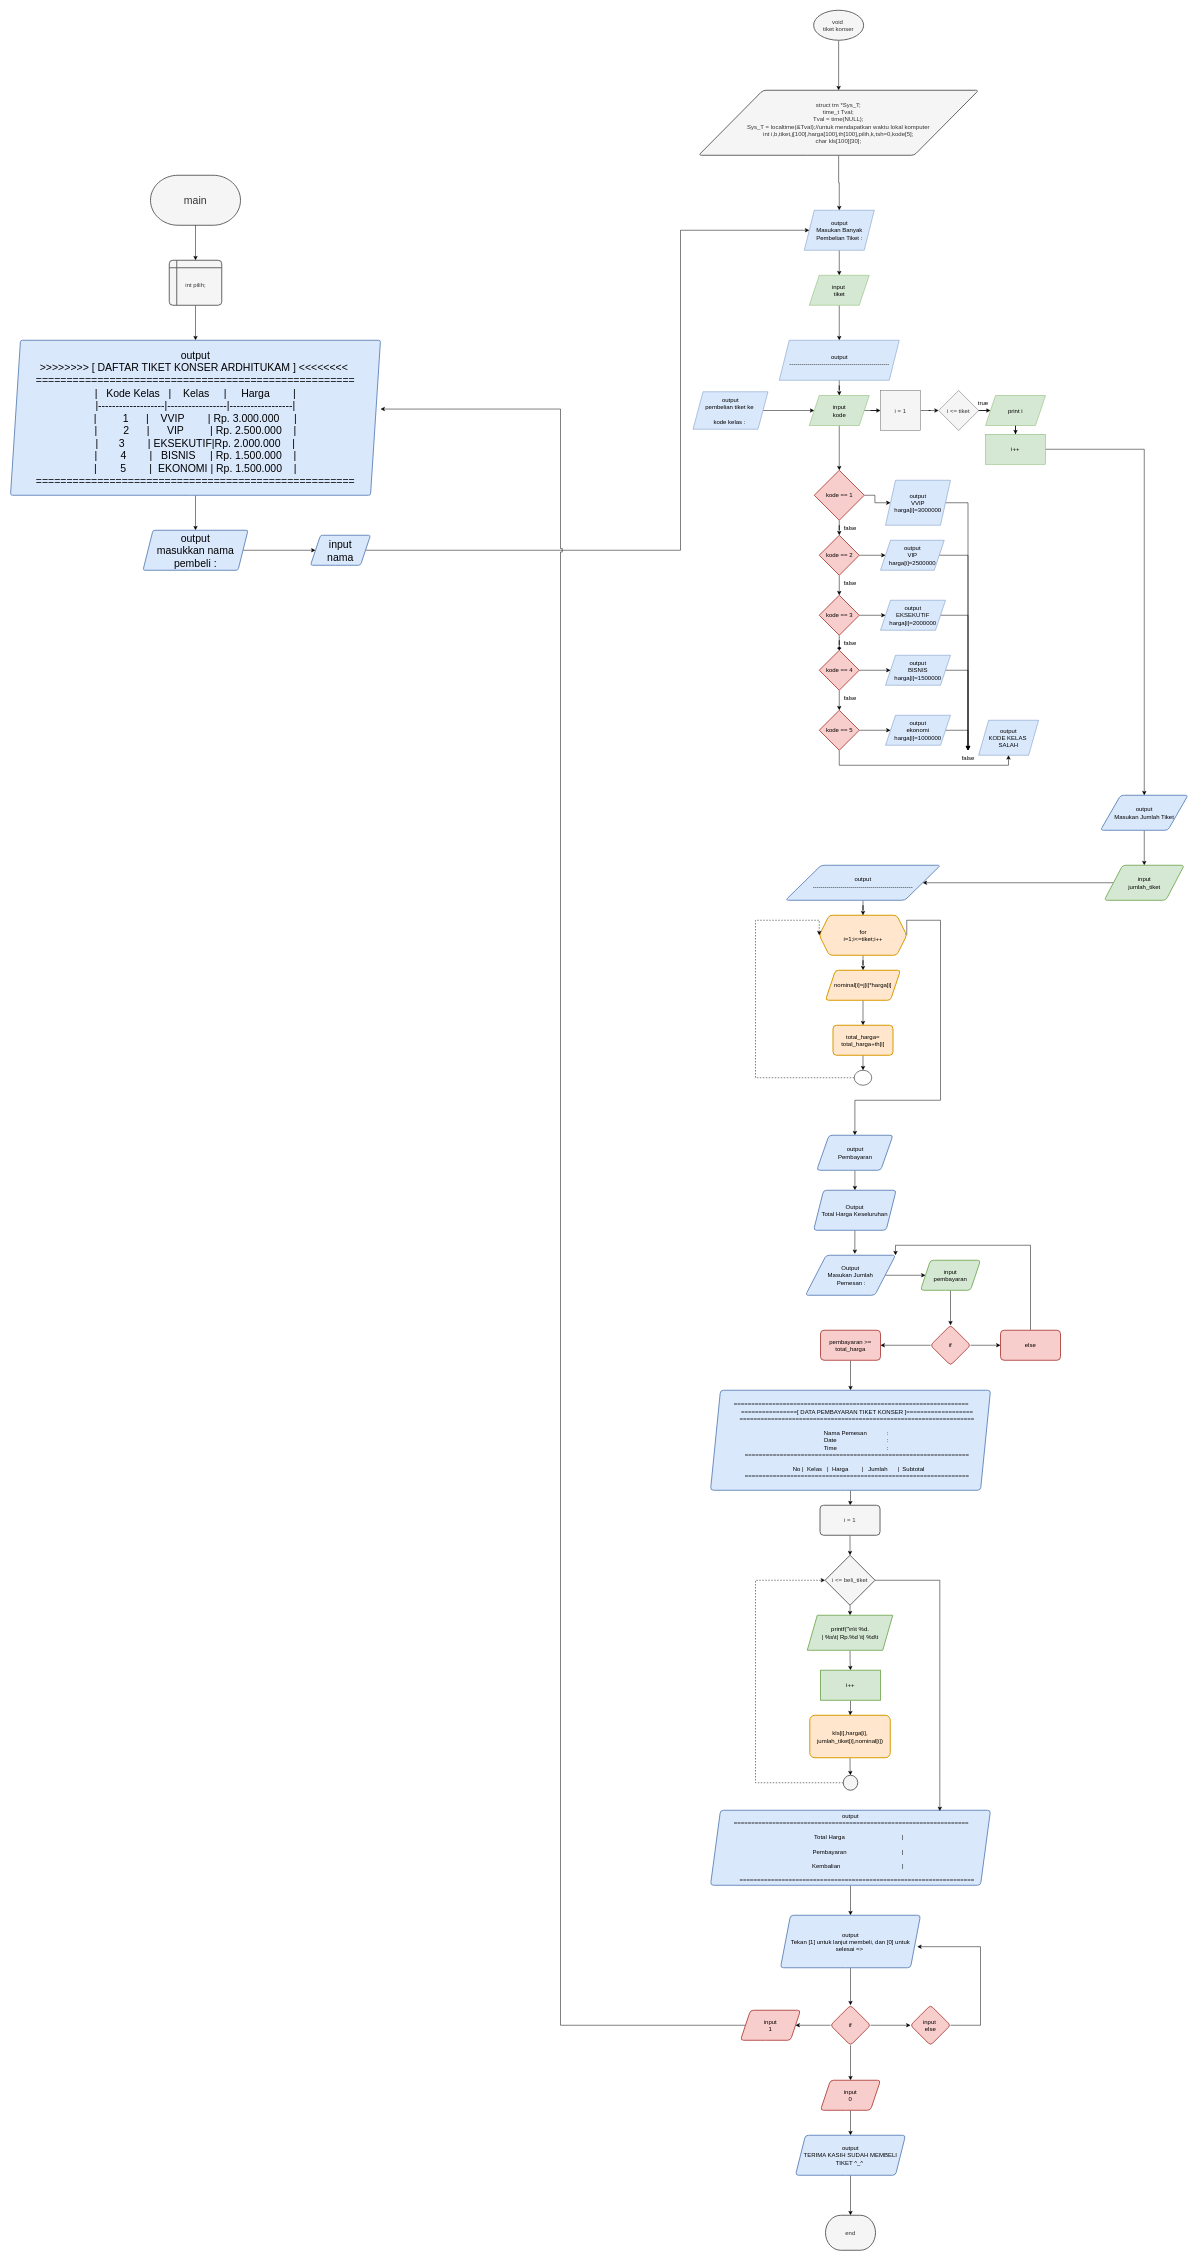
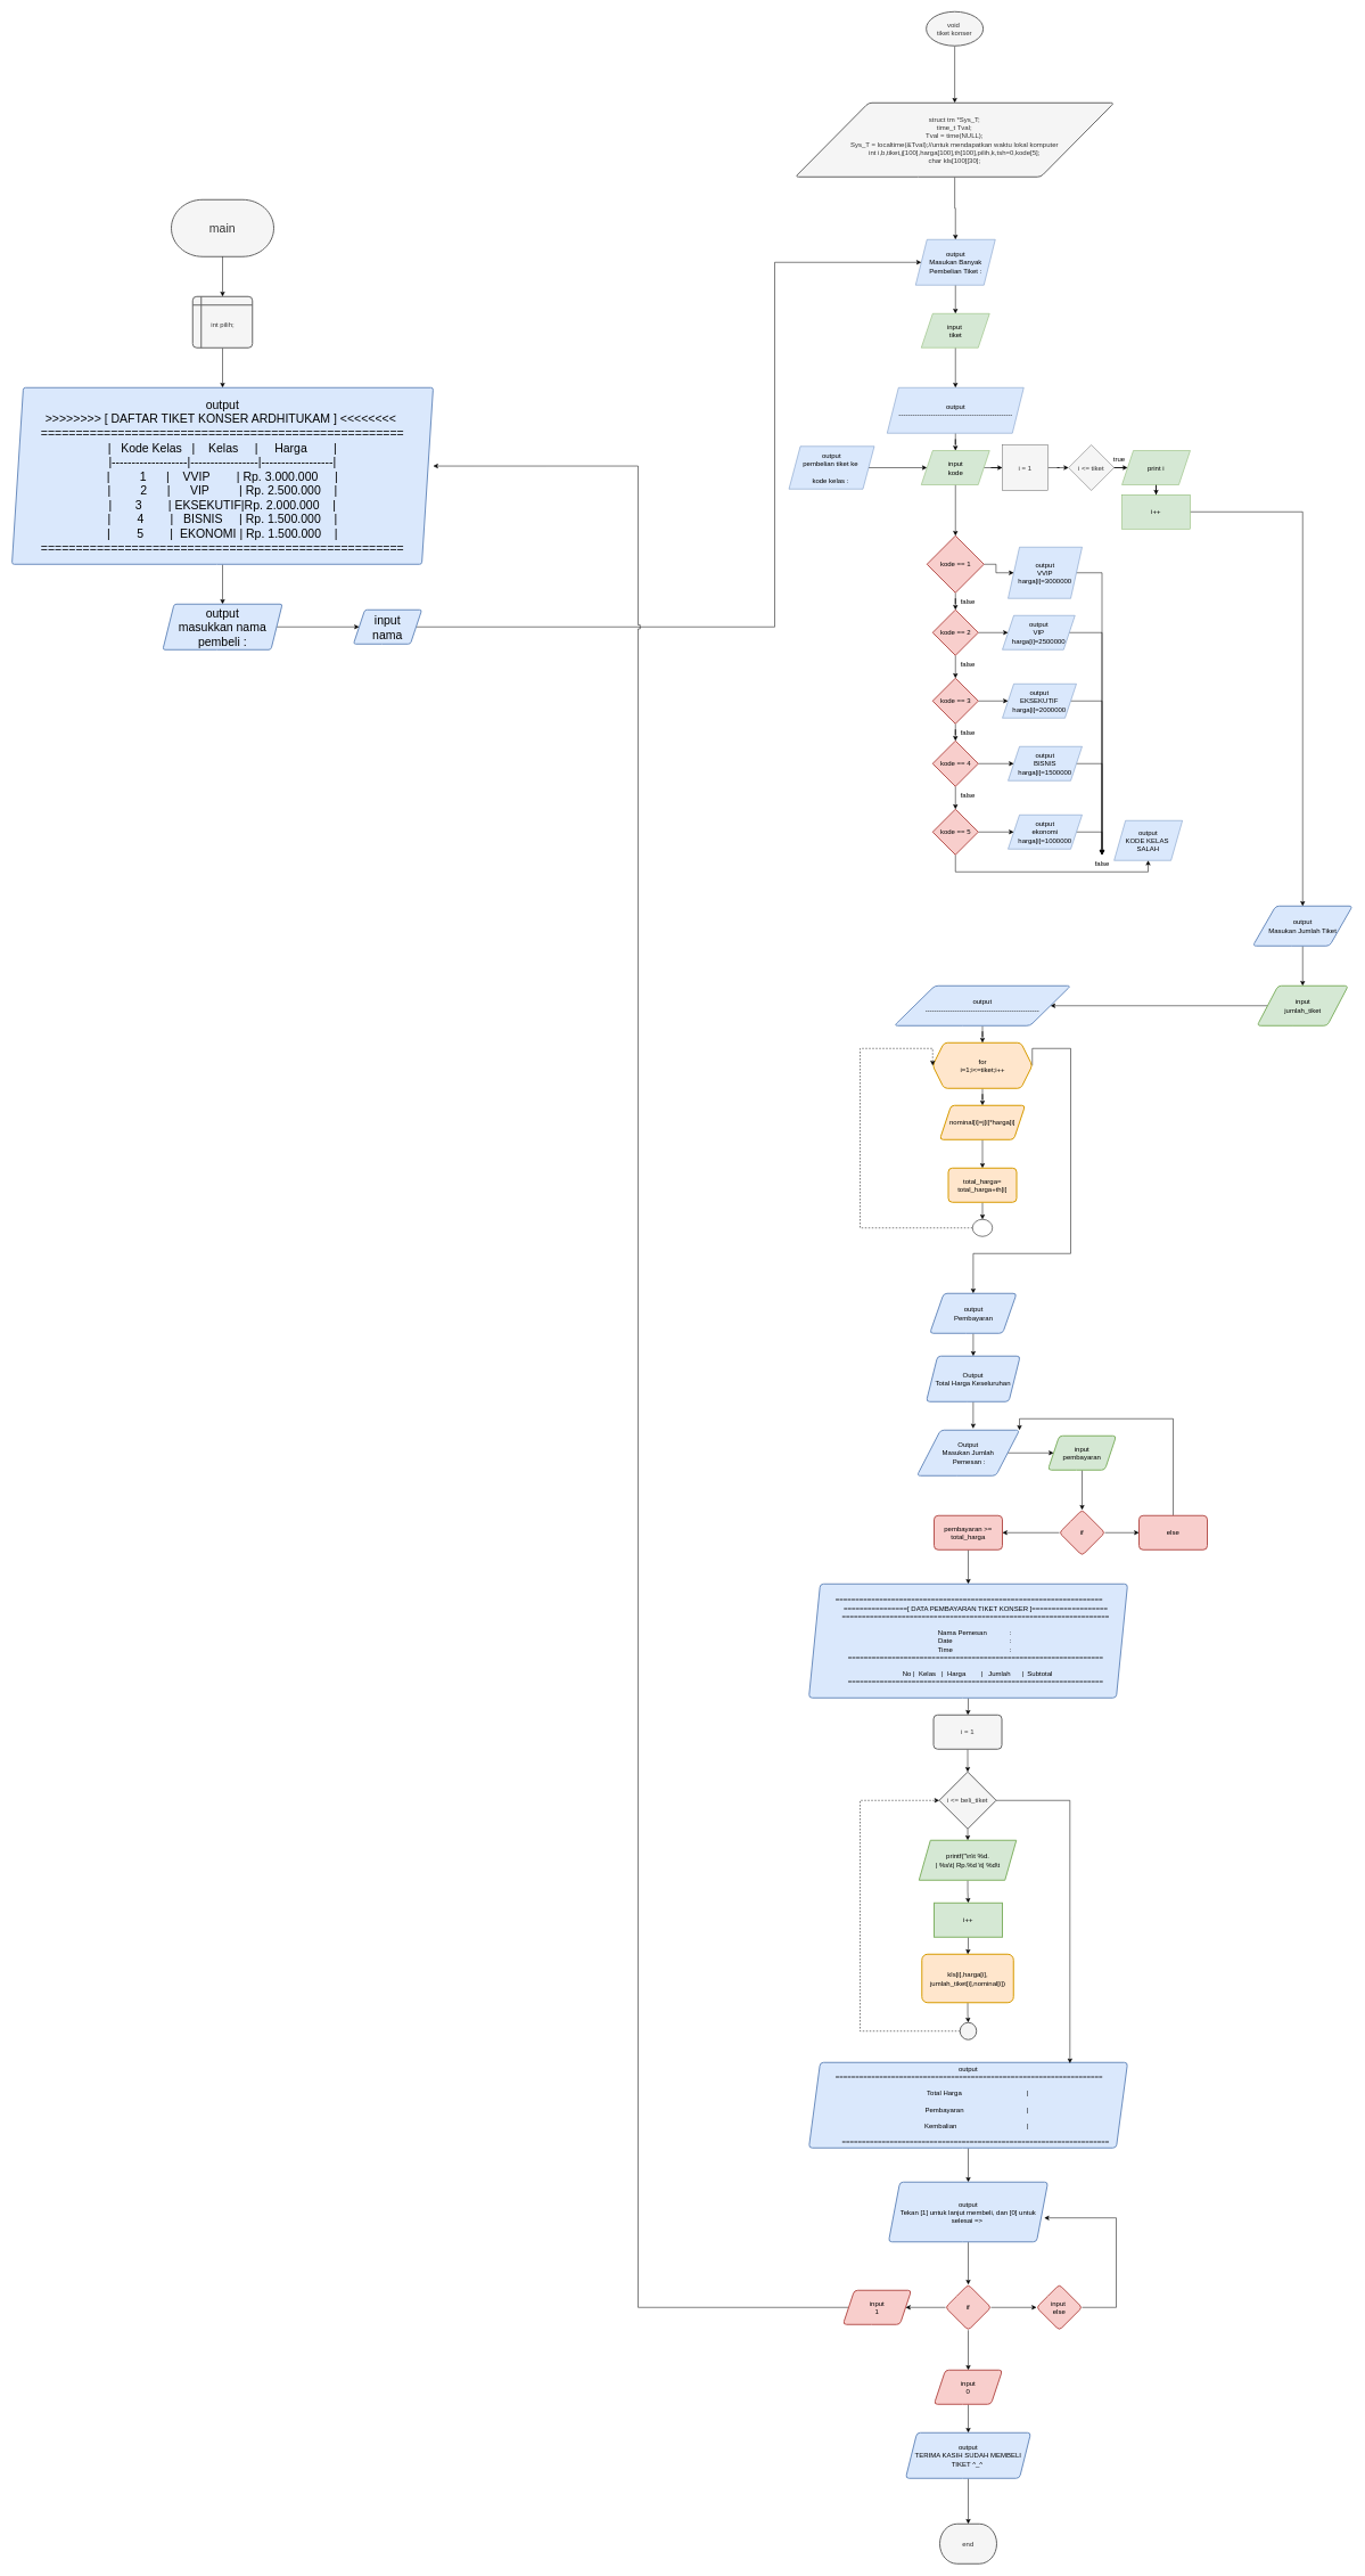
- <mxCell id="107" value="" style="edgeStyle=orthogonalEdgeStyle;rounded=0;orthogonalLoop=1;jettySize=auto;html=1;endArrow=diamond;" parent="1" source="108" target="111" edge="1"><mxGeometry relative="1" as="geometry" /></mxCell>
+ <mxCell id="107" value="" style="edgeStyle=orthogonalEdgeStyle;rounded=0;orthogonalLoop=1;jettySize=auto;html=1;" parent="1" source="108" target="111" edge="1"><mxGeometry relative="1" as="geometry" /></mxCell>
